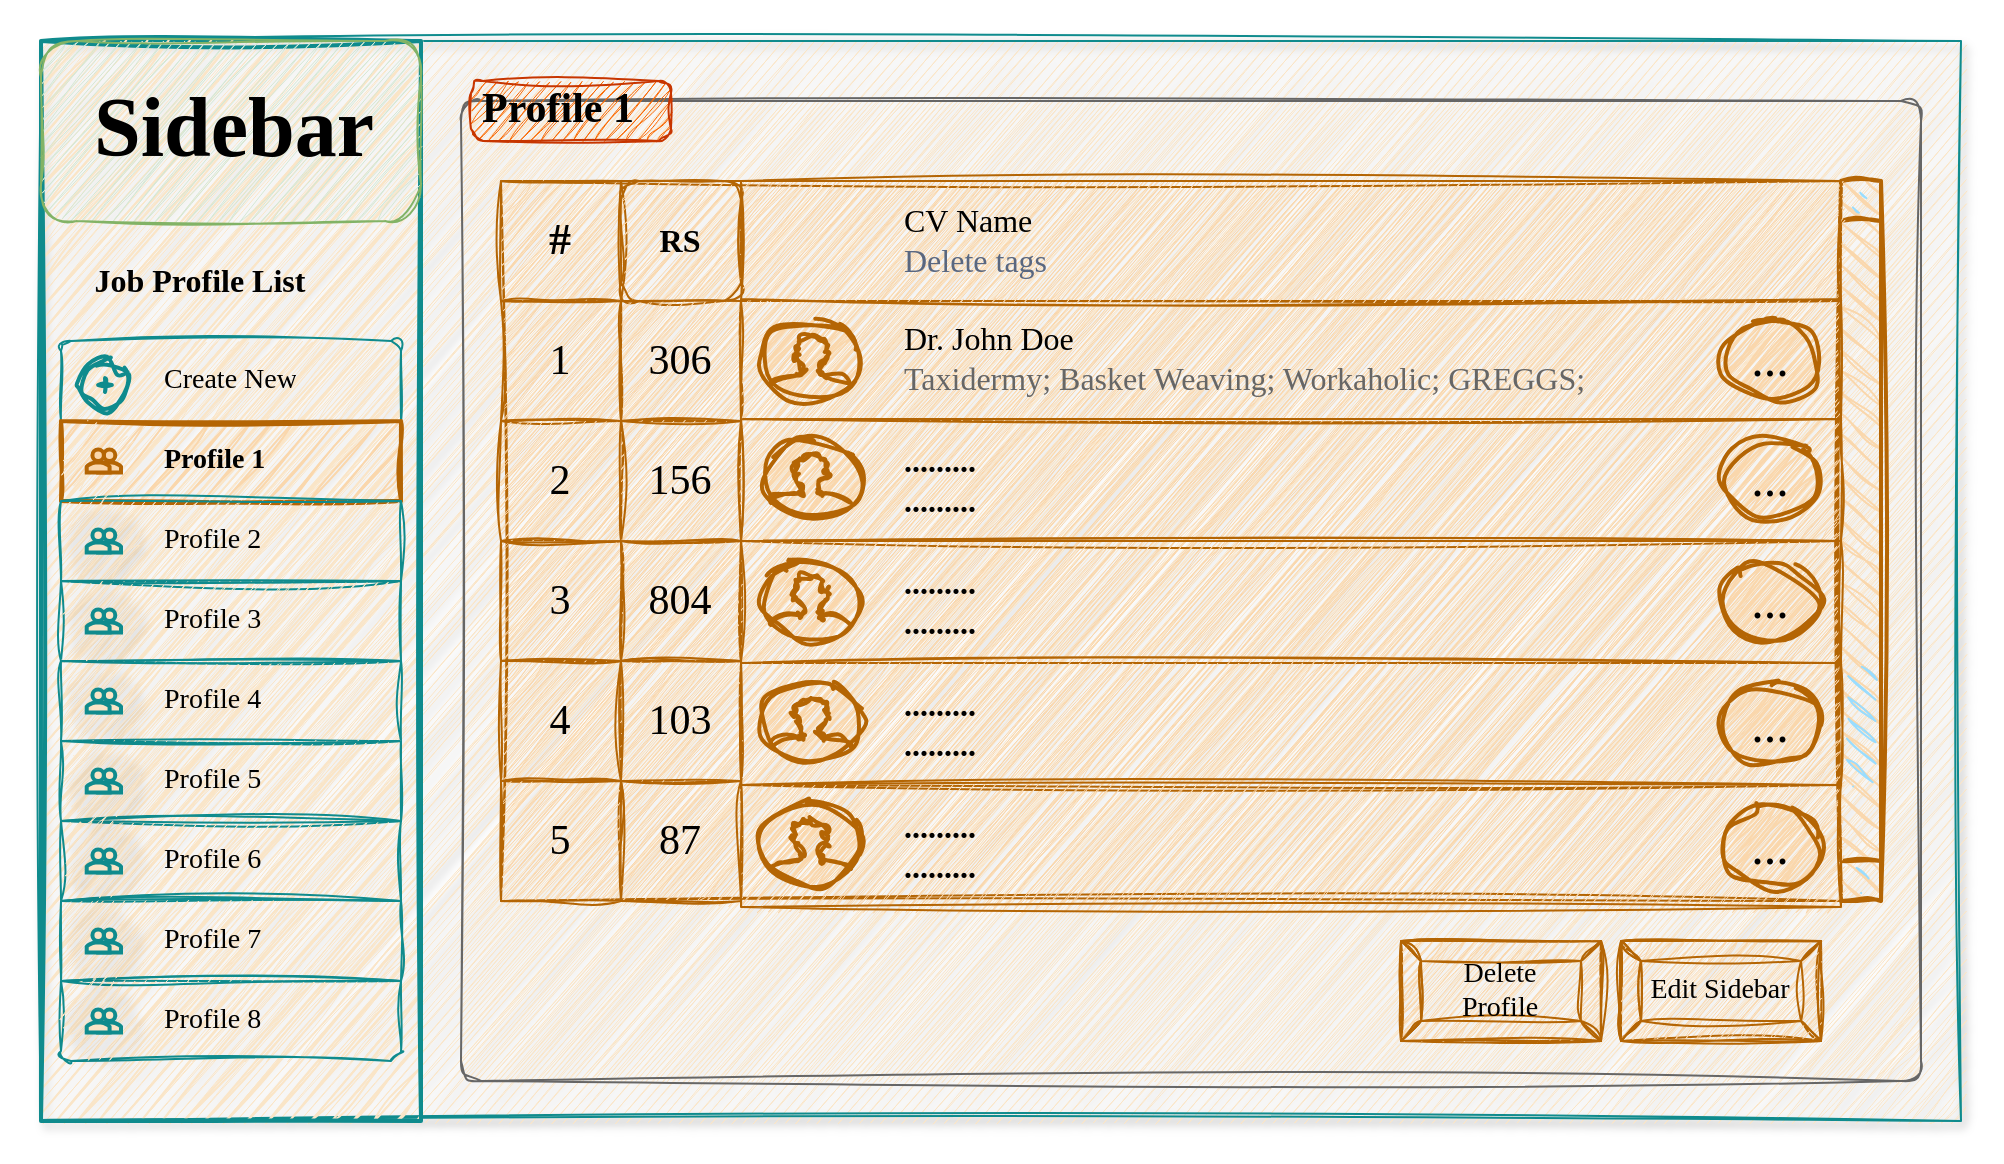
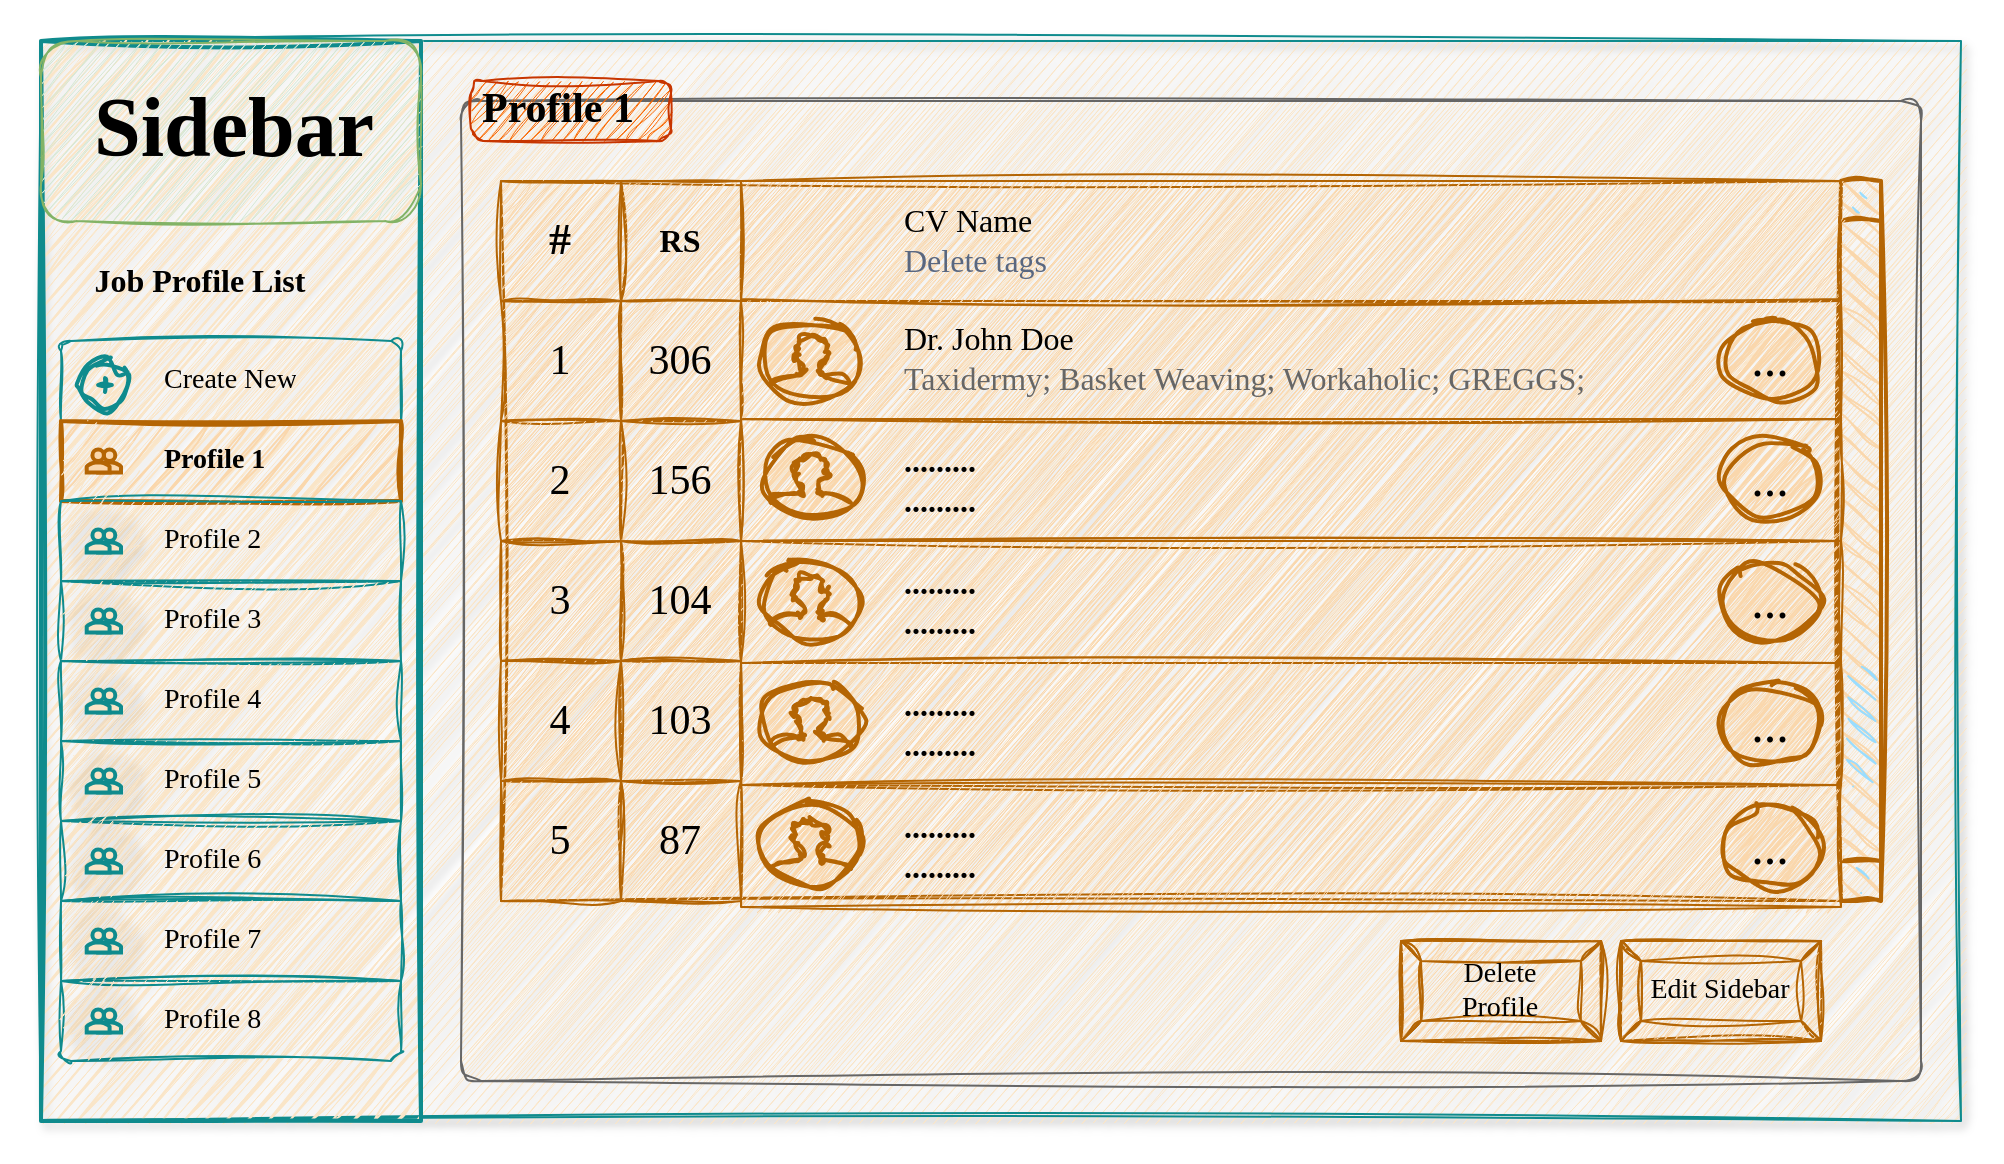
- <mxCell id="42" value="&lt;b&gt;&lt;font style=&quot;font-size: 16px;&quot;&gt;RS&lt;/font&gt;&lt;/b&gt;" style="html=1;fillColor=#fad7ac;strokeColor=#b46504;fontSize=11;align=center;fontColor=default;whiteSpace=wrap;sketch=1;hachureGap=4;pointerEvents=0;fontFamily=Architects Daughter;fontSource=https%3A%2F%2Ffonts.googleapis.com%2Fcss%3Ffamily%3DArchitects%2BDaughter;jiggle=2;curveFitting=1;verticalAlign=middle;spacingLeft=10;spacingRight=10;fontStyle=0;labelBackgroundColor=none;autosize=1;gradientColor=none;rounded=1;" parent="1" vertex="1"><mxGeometry x="310" y="90" width="60" height="60" as="geometry" /></mxCell>
+ <mxCell id="42" value="&lt;b&gt;&lt;font style=&quot;font-size: 16px;&quot;&gt;RS&lt;/font&gt;&lt;/b&gt;" style="html=1;fillColor=#fad7ac;strokeColor=#b46504;fontSize=11;align=center;fontColor=default;whiteSpace=wrap;sketch=1;hachureGap=4;pointerEvents=0;fontFamily=Architects Daughter;fontSource=https%3A%2F%2Ffonts.googleapis.com%2Fcss%3Ffamily%3DArchitects%2BDaughter;jiggle=2;curveFitting=1;verticalAlign=middle;spacingLeft=10;spacingRight=10;fontStyle=0;labelBackgroundColor=none;autosize=1;gradientColor=none;" parent="1" vertex="1"><mxGeometry x="310" y="90" width="60" height="60" as="geometry" /></mxCell>
- <mxCell id="65" value="&lt;font style=&quot;font-size: 21px;&quot;&gt;804&lt;/font&gt;" style="html=1;fillColor=#fad7ac;strokeColor=#b46504;fontSize=11;align=center;fontColor=default;whiteSpace=wrap;sketch=1;hachureGap=4;pointerEvents=0;fontFamily=Architects Daughter;fontSource=https%3A%2F%2Ffonts.googleapis.com%2Fcss%3Ffamily%3DArchitects%2BDaughter;jiggle=2;curveFitting=1;verticalAlign=middle;spacingLeft=10;spacingRight=10;fontStyle=0;labelBackgroundColor=none;autosize=1;gradientColor=none;" parent="1" vertex="1"><mxGeometry x="310" y="270" width="60" height="60" as="geometry" /></mxCell>
+ <mxCell id="65" value="&lt;font style=&quot;font-size: 21px;&quot;&gt;104&lt;/font&gt;" style="html=1;fillColor=#fad7ac;strokeColor=#b46504;fontSize=11;align=center;fontColor=default;whiteSpace=wrap;sketch=1;hachureGap=4;pointerEvents=0;fontFamily=Architects Daughter;fontSource=https%3A%2F%2Ffonts.googleapis.com%2Fcss%3Ffamily%3DArchitects%2BDaughter;jiggle=2;curveFitting=1;verticalAlign=middle;spacingLeft=10;spacingRight=10;fontStyle=0;labelBackgroundColor=none;autosize=1;gradientColor=none;" parent="1" vertex="1"><mxGeometry x="310" y="270" width="60" height="60" as="geometry" /></mxCell>
